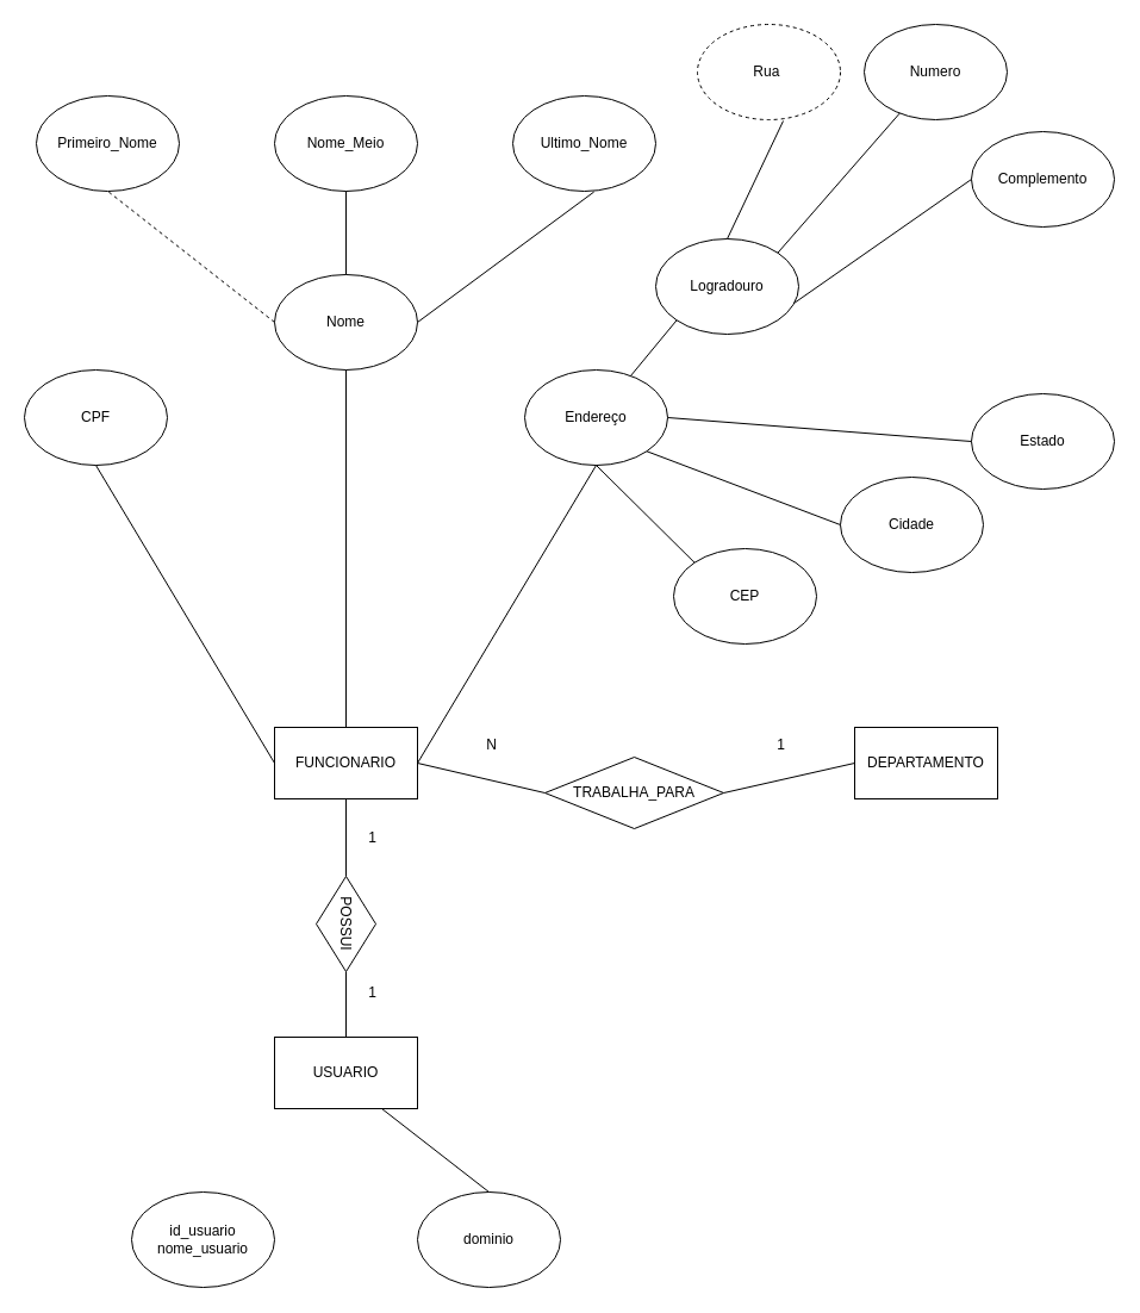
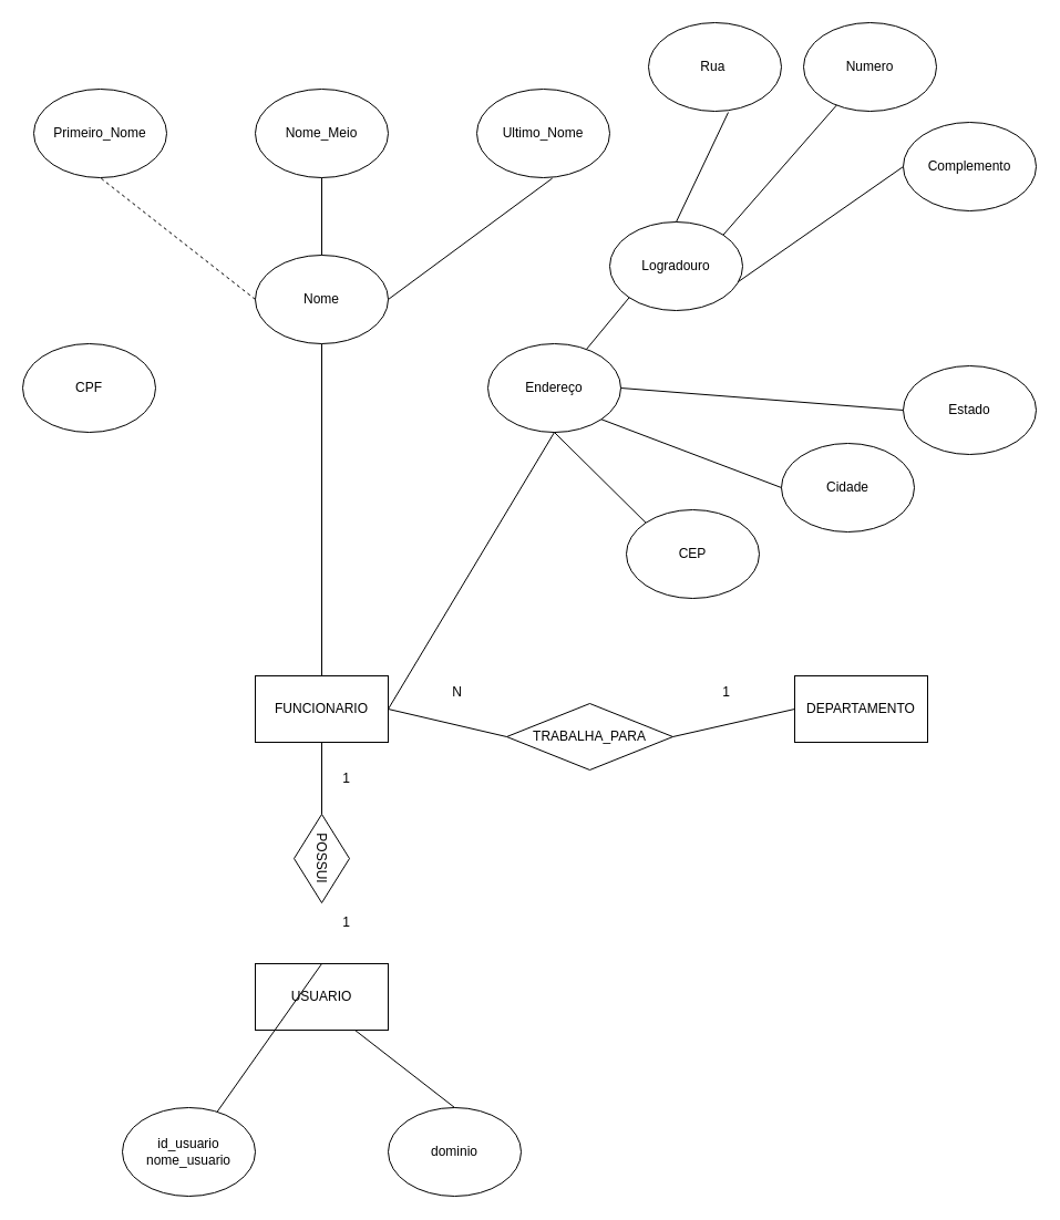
- <mxCell id="17" value="Rua&amp;nbsp;" style="ellipse;whiteSpace=wrap;html=1;dashed=1;" vertex="1" parent="1"><mxGeometry x="585" y="20" width="120" height="80" as="geometry" /></mxCell>
+ <mxCell id="17" value="Rua&amp;nbsp;" style="ellipse;whiteSpace=wrap;html=1;" vertex="1" parent="1"><mxGeometry x="585" y="20" width="120" height="80" as="geometry" /></mxCell>
- <mxCell id="12" value="" style="endArrow=none;html=1;entryX=0.5;entryY=1;entryDx=0;entryDy=0;exitX=0;exitY=0.5;exitDx=0;exitDy=0;" edge="1" parent="1" source="2" target="7"><mxGeometry width="50" height="50" relative="1" as="geometry"><mxPoint x="280" y="420" as="sourcePoint" /><mxPoint x="330" y="370" as="targetPoint" /></mxGeometry></mxCell>
- <mxCell id="38" value="" style="endArrow=none;html=1;entryX=1;entryY=0.5;entryDx=0;entryDy=0;exitX=0.5;exitY=0;exitDx=0;exitDy=0;" edge="1" parent="1" source="35" target="36"><mxGeometry width="50" height="50" relative="1" as="geometry"><mxPoint x="607" y="840" as="sourcePoint" /><mxPoint x="657" y="790" as="targetPoint" /></mxGeometry></mxCell>
+ <mxCell id="38" value="" style="endArrow=none;html=1;exitX=0.5;exitY=0;exitDx=0;exitDy=0;" edge="1" parent="1" source="35" target="40"><mxGeometry width="50" height="50" relative="1" as="geometry"><mxPoint x="607" y="840" as="sourcePoint" /><mxPoint x="657" y="790" as="targetPoint" /></mxGeometry></mxCell>
